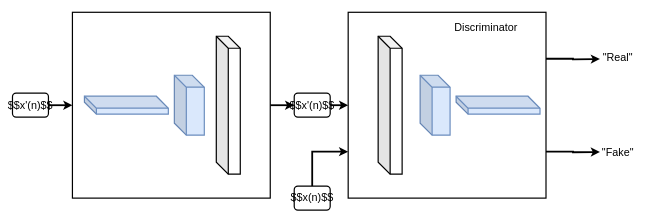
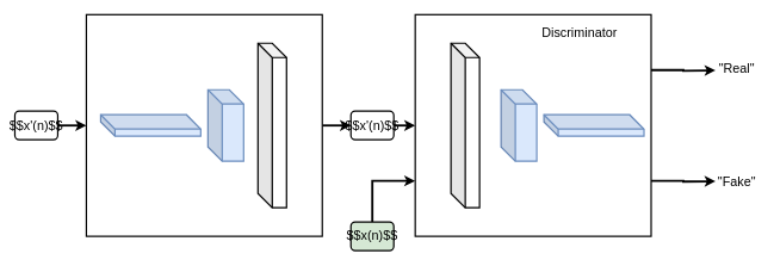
- <mxCell id="20" value="&lt;font style=&quot;font-size: 18px;&quot;&gt;$$x(n)$$&lt;/font&gt;" style="rounded=1;whiteSpace=wrap;html=1;strokeWidth=2;" parent="1" vertex="1"><mxGeometry x="490" y="310" width="60" height="40" as="geometry" /></mxCell>
+ <mxCell id="20" value="&lt;font style=&quot;font-size: 18px;&quot;&gt;$$x(n)$$&lt;/font&gt;" style="rounded=1;whiteSpace=wrap;html=1;strokeWidth=2;fillColor=#d5e8d4;" parent="1" vertex="1"><mxGeometry x="490" y="310" width="60" height="40" as="geometry" /></mxCell>
